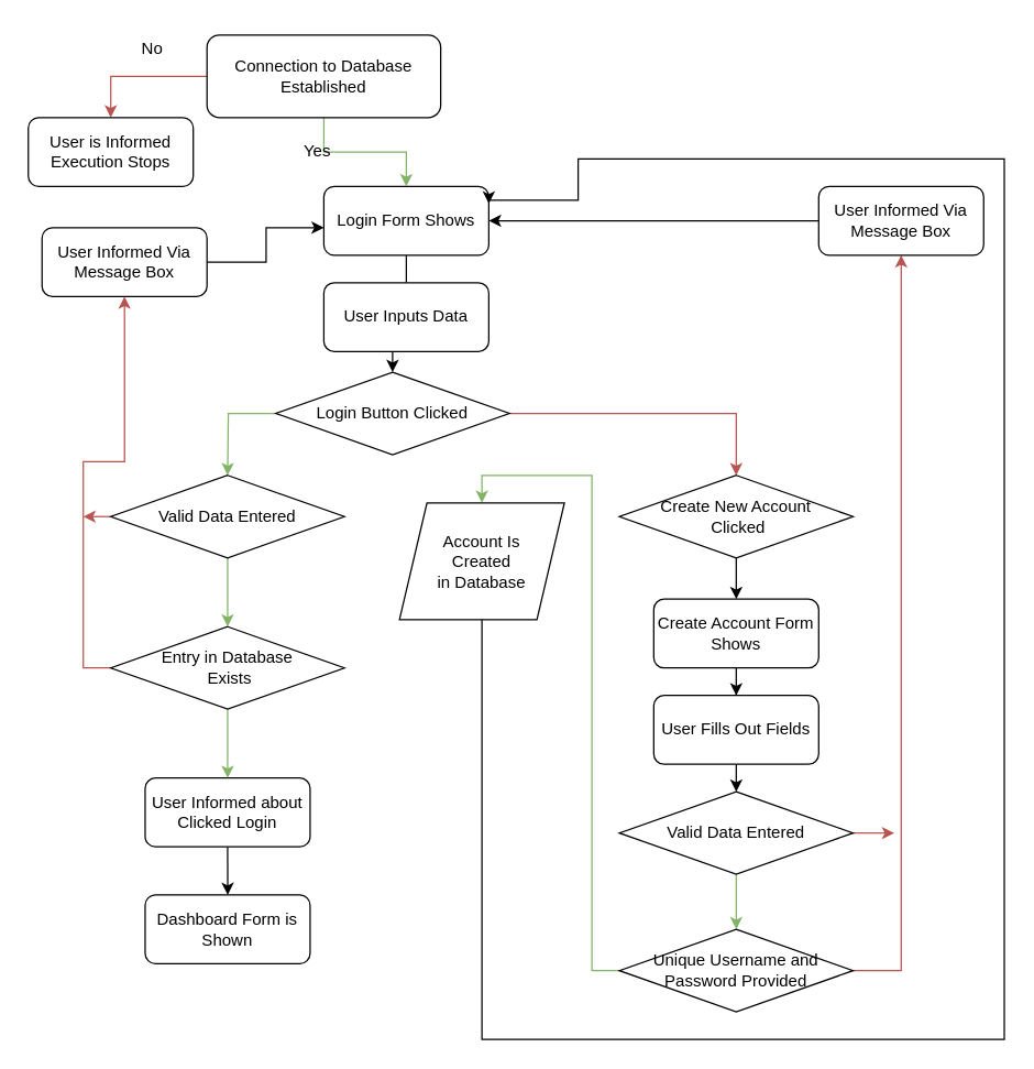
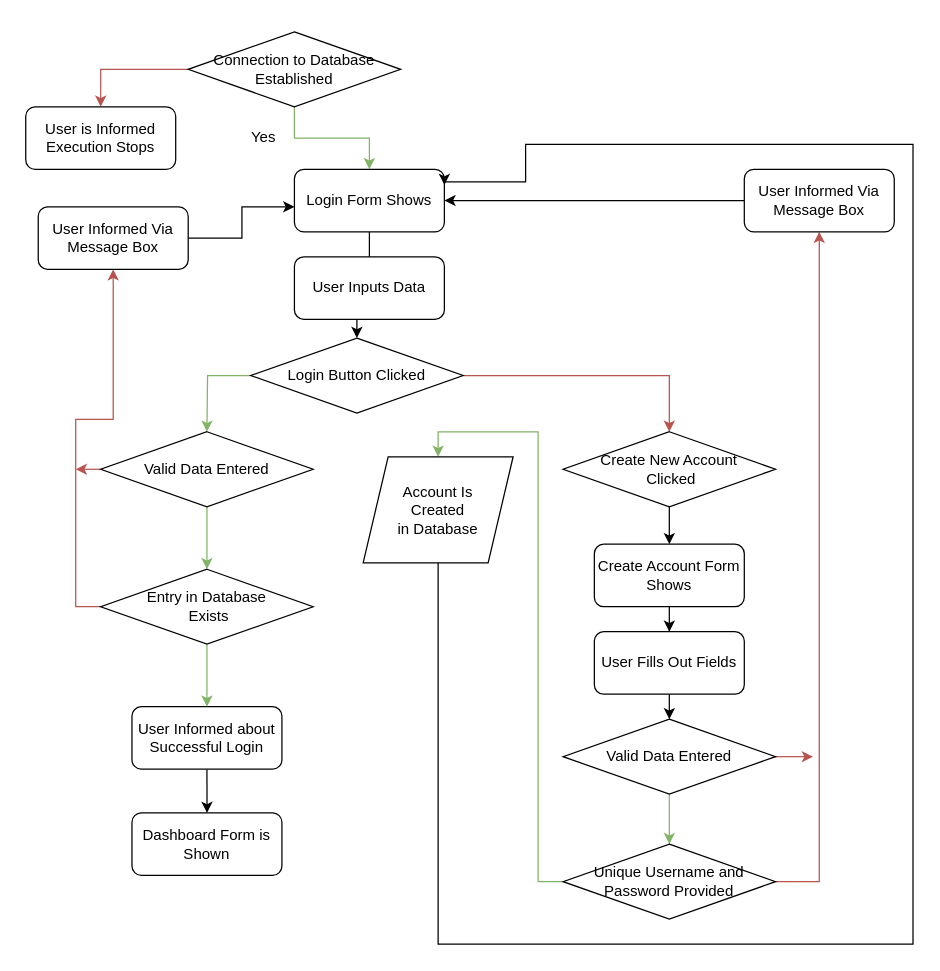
- <mxCell id="6" value="No" style="text;html=1;align=center;verticalAlign=middle;resizable=0;points=[];autosize=1;strokeColor=none;fillColor=none;" vertex="1" parent="1"><mxGeometry x="90" y="20" width="40" height="30" as="geometry" /></mxCell>
- <mxCell id="4" value="Connection to Database Established" style="whiteSpace=wrap;html=1;rounded=1;" vertex="1" parent="1"><mxGeometry x="150" y="25" width="170" height="60" as="geometry" /></mxCell>
+ <mxCell id="4" value="Connection to Database Established" style="rhombus;whiteSpace=wrap;html=1;" vertex="1" parent="1"><mxGeometry x="150" y="25" width="170" height="60" as="geometry" /></mxCell>
- <mxCell id="9" value="Yes" style="text;html=1;align=center;verticalAlign=middle;resizable=0;points=[];autosize=1;strokeColor=none;fillColor=none;" vertex="1" parent="1"><mxGeometry x="210" y="95" width="40" height="30" as="geometry" /></mxCell>
+ <mxCell id="9" value="Yes" style="text;html=1;align=center;verticalAlign=middle;resizable=0;points=[];autosize=1;strokeColor=none;fillColor=none;" vertex="1" parent="1"><mxGeometry x="190" y="95" width="40" height="30" as="geometry" /></mxCell>
- <mxCell id="17" value="User Informed about&lt;br&gt;Clicked Login" style="rounded=1;whiteSpace=wrap;html=1;" vertex="1" parent="1"><mxGeometry x="105" y="565" width="120" height="50" as="geometry" /></mxCell>
+ <mxCell id="17" value="User Informed about&lt;br&gt;Successful Login" style="rounded=1;whiteSpace=wrap;html=1;" vertex="1" parent="1"><mxGeometry x="105" y="565" width="120" height="50" as="geometry" /></mxCell>
